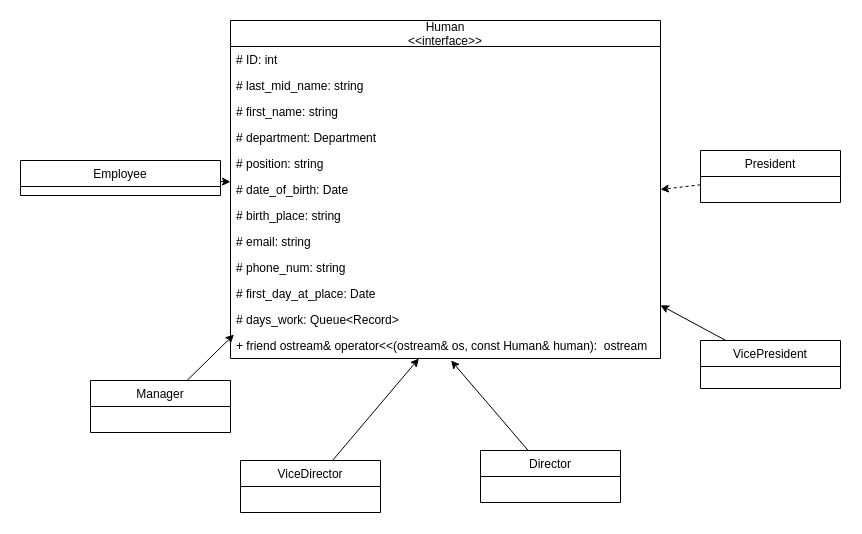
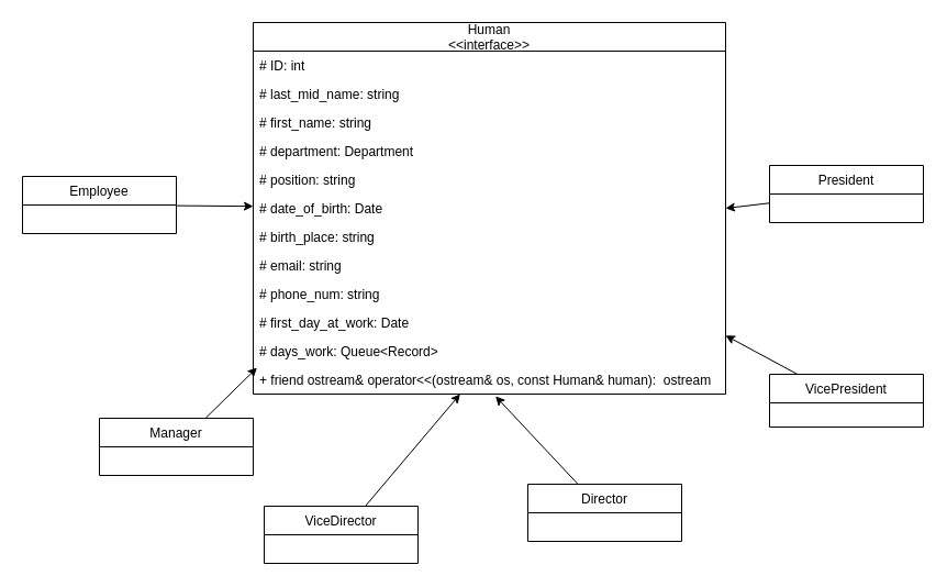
- <mxCell id="22" value="Employee" style="swimlane;fontStyle=0;childLayout=stackLayout;horizontal=1;startSize=26;fillColor=none;horizontalStack=0;resizeParent=1;resizeParentMax=0;resizeLast=0;collapsible=1;marginBottom=0;" parent="1" vertex="1"><mxGeometry x="20" y="160" width="200" height="35" as="geometry" /></mxCell>
+ <mxCell id="22" value="Employee" style="swimlane;fontStyle=0;childLayout=stackLayout;horizontal=1;startSize=26;fillColor=none;horizontalStack=0;resizeParent=1;resizeParentMax=0;resizeLast=0;collapsible=1;marginBottom=0;" parent="1" vertex="1"><mxGeometry x="20" y="160" width="140" height="52" as="geometry" /></mxCell>
- <mxCell id="25" value="" style="edgeStyle=none;html=1;entryX=1;entryY=0.5;entryDx=0;entryDy=0;dashed=1;" parent="1" source="26" target="8" edge="1"><mxGeometry relative="1" as="geometry"><mxPoint x="610" y="176" as="targetPoint" /></mxGeometry></mxCell>
+ <mxCell id="25" value="" style="edgeStyle=none;html=1;entryX=1;entryY=0.5;entryDx=0;entryDy=0;" parent="1" source="26" target="8" edge="1"><mxGeometry relative="1" as="geometry"><mxPoint x="610" y="176" as="targetPoint" /></mxGeometry></mxCell>
- <mxCell id="12" value="# first_day_at_place: Date" style="text;strokeColor=none;fillColor=none;align=left;verticalAlign=top;spacingLeft=4;spacingRight=4;overflow=hidden;rotatable=0;points=[[0,0.5],[1,0.5]];portConstraint=eastwest;" parent="2" vertex="1"><mxGeometry y="260" width="430" height="26" as="geometry" /></mxCell>
+ <mxCell id="12" value="# first_day_at_work: Date" style="text;strokeColor=none;fillColor=none;align=left;verticalAlign=top;spacingLeft=4;spacingRight=4;overflow=hidden;rotatable=0;points=[[0,0.5],[1,0.5]];portConstraint=eastwest;" parent="2" vertex="1"><mxGeometry y="260" width="430" height="26" as="geometry" /></mxCell>
- <mxCell id="18" value="Director" style="swimlane;fontStyle=0;childLayout=stackLayout;horizontal=1;startSize=26;fillColor=none;horizontalStack=0;resizeParent=1;resizeParentMax=0;resizeLast=0;collapsible=1;marginBottom=0;" parent="1" vertex="1"><mxGeometry x="480" y="450" width="140" height="52" as="geometry" /></mxCell>
+ <mxCell id="18" value="Director" style="swimlane;fontStyle=0;childLayout=stackLayout;horizontal=1;startSize=26;fillColor=none;horizontalStack=0;resizeParent=1;resizeParentMax=0;resizeLast=0;collapsible=1;marginBottom=0;" parent="1" vertex="1"><mxGeometry x="480" y="440" width="140" height="52" as="geometry" /></mxCell>
